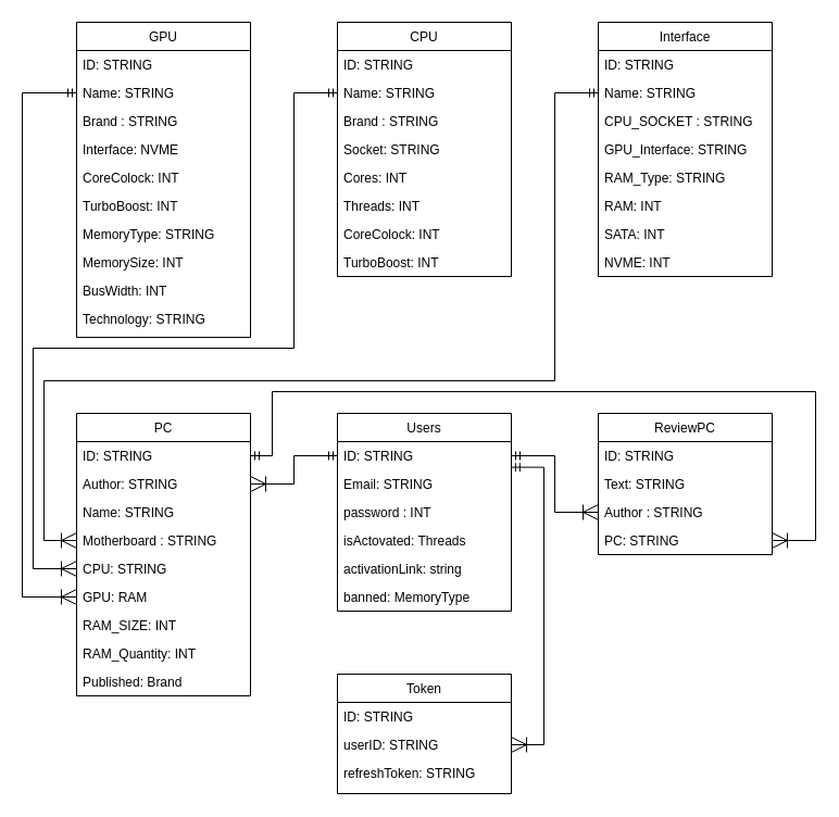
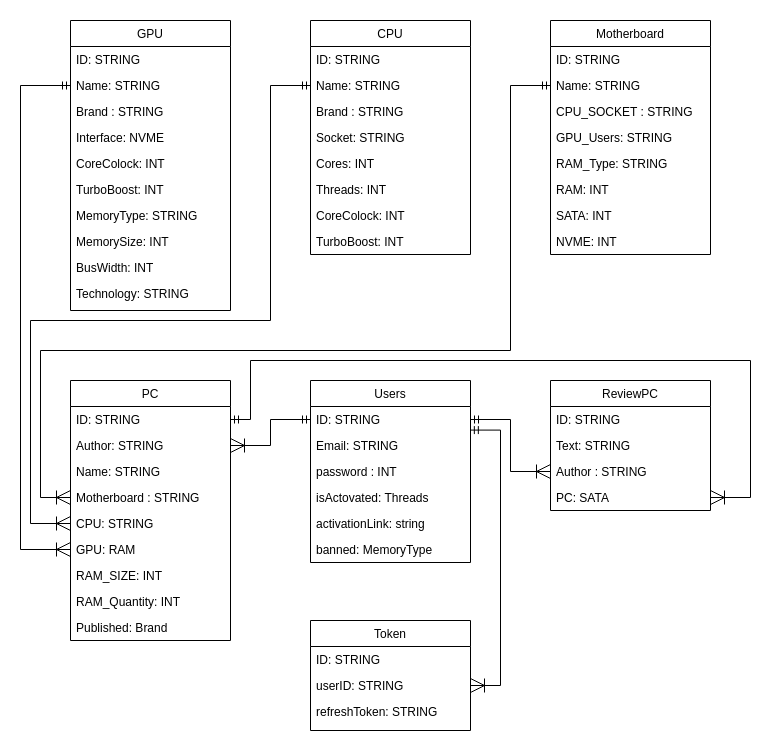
- <mxCell id="22" value="Interface" style="swimlane;fontStyle=0;align=center;verticalAlign=top;childLayout=stackLayout;horizontal=1;startSize=26;horizontalStack=0;resizeParent=1;resizeLast=0;collapsible=1;marginBottom=0;rounded=0;shadow=0;strokeWidth=1;" parent="1" vertex="1"><mxGeometry x="550" y="20" width="160" height="234" as="geometry"><mxRectangle x="550" y="140" width="160" height="26" as="alternateBounds" /></mxGeometry></mxCell>
+ <mxCell id="22" value="Motherboard" style="swimlane;fontStyle=0;align=center;verticalAlign=top;childLayout=stackLayout;horizontal=1;startSize=26;horizontalStack=0;resizeParent=1;resizeLast=0;collapsible=1;marginBottom=0;rounded=0;shadow=0;strokeWidth=1;" parent="1" vertex="1"><mxGeometry x="550" y="20" width="160" height="234" as="geometry"><mxRectangle x="550" y="140" width="160" height="26" as="alternateBounds" /></mxGeometry></mxCell>
- <mxCell id="26" value="GPU_Interface: STRING" style="text;strokeColor=none;fillColor=none;align=left;verticalAlign=top;spacingLeft=4;spacingRight=4;overflow=hidden;rotatable=0;points=[[0,0.5],[1,0.5]];portConstraint=eastwest;whiteSpace=wrap;html=1;" parent="22" vertex="1"><mxGeometry y="104" width="160" height="26" as="geometry" /></mxCell>
+ <mxCell id="26" value="GPU_Users: STRING" style="text;strokeColor=none;fillColor=none;align=left;verticalAlign=top;spacingLeft=4;spacingRight=4;overflow=hidden;rotatable=0;points=[[0,0.5],[1,0.5]];portConstraint=eastwest;whiteSpace=wrap;html=1;" parent="22" vertex="1"><mxGeometry y="104" width="160" height="26" as="geometry" /></mxCell>
- <mxCell id="45" value="PC: STRING" style="text;strokeColor=none;fillColor=none;align=left;verticalAlign=top;spacingLeft=4;spacingRight=4;overflow=hidden;rotatable=0;points=[[0,0.5],[1,0.5]];portConstraint=eastwest;whiteSpace=wrap;html=1;" parent="41" vertex="1"><mxGeometry y="104" width="160" height="26" as="geometry" /></mxCell>
+ <mxCell id="45" value="PC: SATA" style="text;strokeColor=none;fillColor=none;align=left;verticalAlign=top;spacingLeft=4;spacingRight=4;overflow=hidden;rotatable=0;points=[[0,0.5],[1,0.5]];portConstraint=eastwest;whiteSpace=wrap;html=1;" parent="41" vertex="1"><mxGeometry y="104" width="160" height="26" as="geometry" /></mxCell>
